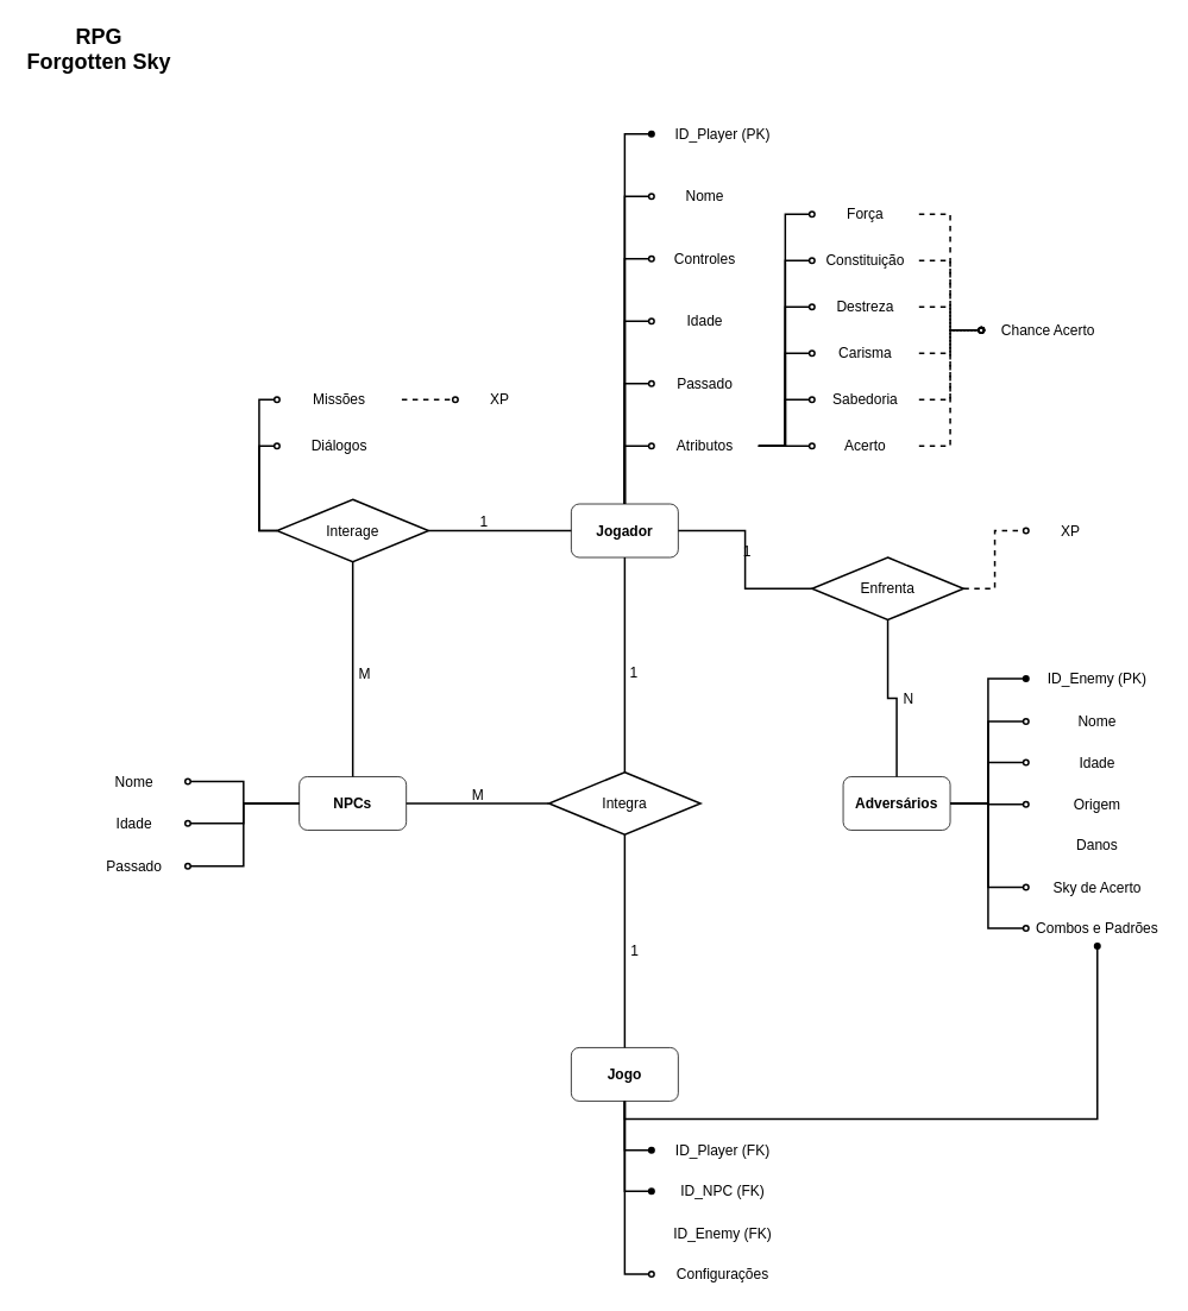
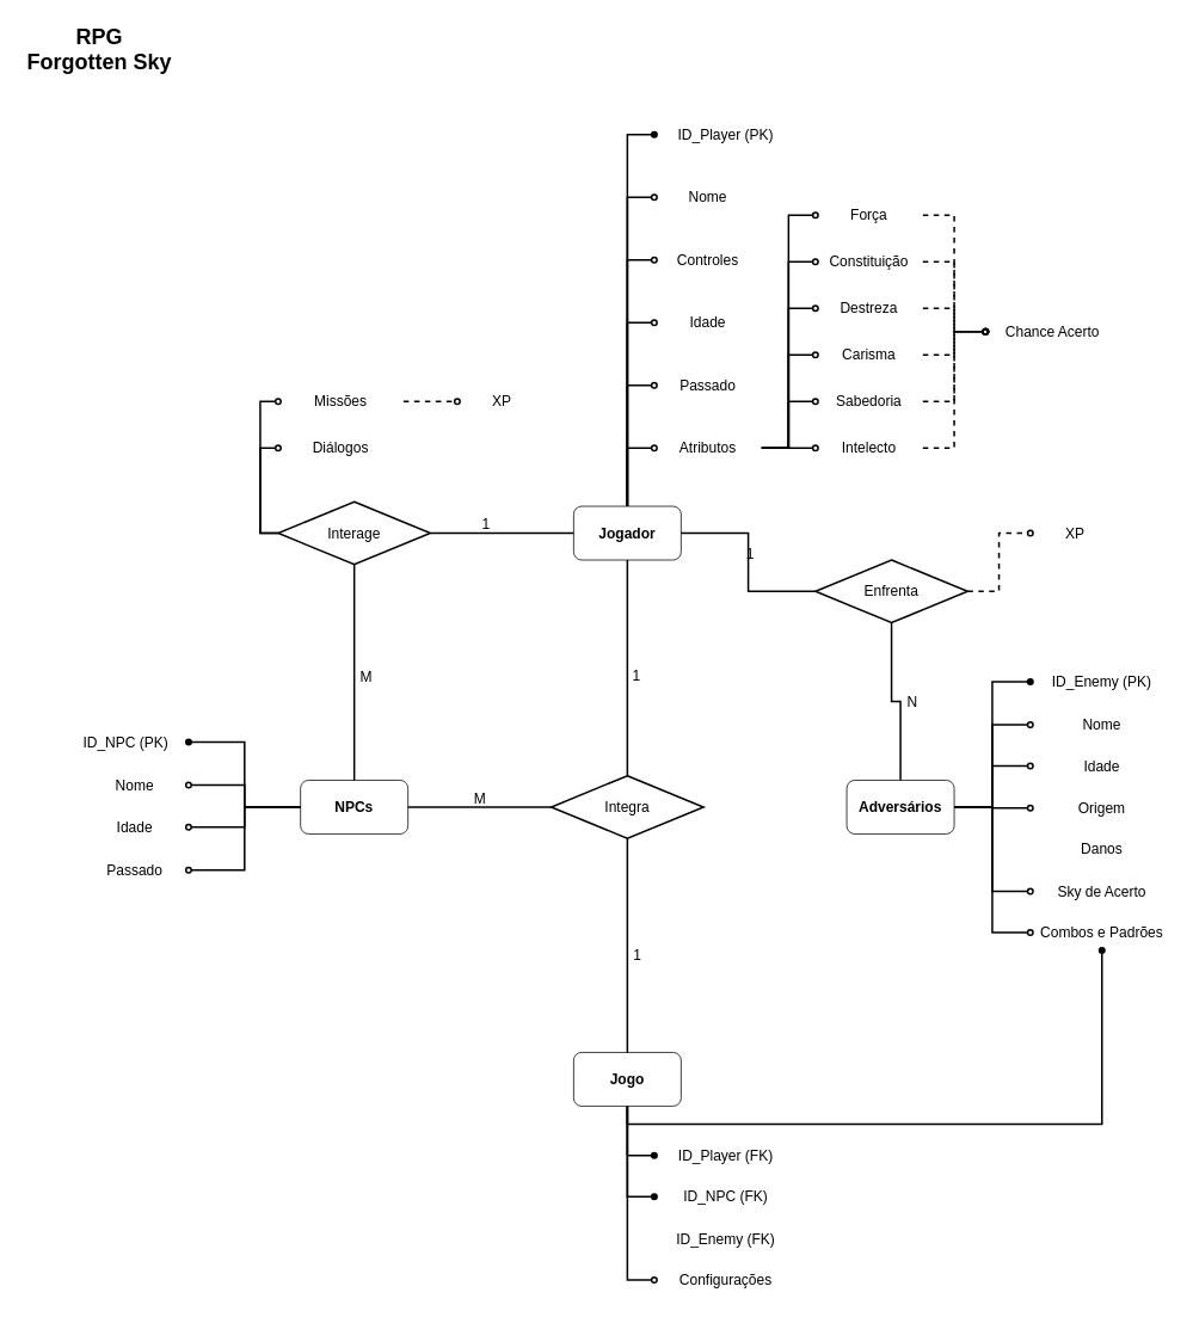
- <mxCell id="18" value="&lt;font style=&quot;font-size: 16px;&quot;&gt;Acerto&lt;/font&gt;" style="ellipse;whiteSpace=wrap;html=1;strokeColor=none;fillColor=none;" parent="1" vertex="1"><mxGeometry x="910" y="480" width="120" height="40" as="geometry" /></mxCell>
+ <mxCell id="18" value="&lt;font style=&quot;font-size: 16px;&quot;&gt;Intelecto&lt;/font&gt;" style="ellipse;whiteSpace=wrap;html=1;strokeColor=none;fillColor=none;" parent="1" vertex="1"><mxGeometry x="910" y="480" width="120" height="40" as="geometry" /></mxCell>
+ <mxCell id="48" value="&lt;font style=&quot;font-size: 16px;&quot;&gt;ID_NPC (PK)&lt;/font&gt;" style="ellipse;whiteSpace=wrap;html=1;strokeColor=none;fillColor=none;" vertex="1" parent="1"><mxGeometry x="70" y="808.5" width="140" height="40" as="geometry" /></mxCell>
+ <mxCell id="44" style="edgeStyle=orthogonalEdgeStyle;rounded=0;orthogonalLoop=1;jettySize=auto;html=1;exitX=0;exitY=0.5;exitDx=0;exitDy=0;entryX=1;entryY=0.5;entryDx=0;entryDy=0;strokeWidth=2;endArrow=oval;endFill=1;" edge="1" parent="1" source="47" target="48"><mxGeometry relative="1" as="geometry" /></mxCell>
